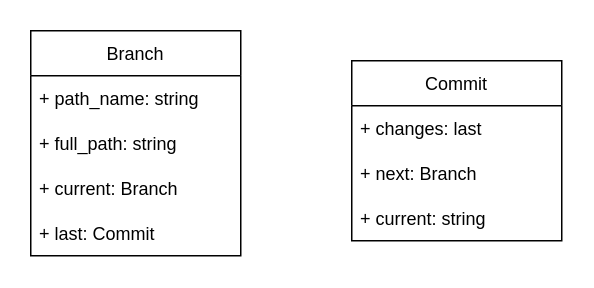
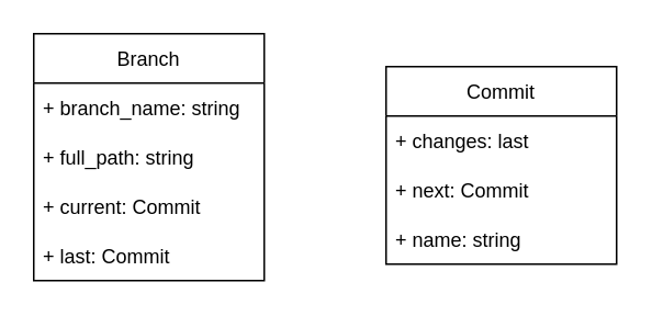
- <mxCell id="3" value="+ path_name: string" style="text;strokeColor=none;fillColor=none;align=left;verticalAlign=middle;spacingLeft=4;spacingRight=4;overflow=hidden;points=[[0,0.5],[1,0.5]];portConstraint=eastwest;rotatable=0;" vertex="1" parent="2"><mxGeometry y="30" width="140" height="30" as="geometry" /></mxCell>
+ <mxCell id="3" value="+ branch_name: string" style="text;strokeColor=none;fillColor=none;align=left;verticalAlign=middle;spacingLeft=4;spacingRight=4;overflow=hidden;points=[[0,0.5],[1,0.5]];portConstraint=eastwest;rotatable=0;" vertex="1" parent="2"><mxGeometry y="30" width="140" height="30" as="geometry" /></mxCell>
- <mxCell id="9" value="+ next: Branch" style="text;strokeColor=none;fillColor=none;align=left;verticalAlign=middle;spacingLeft=4;spacingRight=4;overflow=hidden;points=[[0,0.5],[1,0.5]];portConstraint=eastwest;rotatable=0;" vertex="1" parent="7"><mxGeometry y="60" width="140" height="30" as="geometry" /></mxCell>
+ <mxCell id="9" value="+ next: Commit" style="text;strokeColor=none;fillColor=none;align=left;verticalAlign=middle;spacingLeft=4;spacingRight=4;overflow=hidden;points=[[0,0.5],[1,0.5]];portConstraint=eastwest;rotatable=0;" vertex="1" parent="7"><mxGeometry y="60" width="140" height="30" as="geometry" /></mxCell>
- <mxCell id="5" value="+ current: Branch" style="text;strokeColor=none;fillColor=none;align=left;verticalAlign=middle;spacingLeft=4;spacingRight=4;overflow=hidden;points=[[0,0.5],[1,0.5]];portConstraint=eastwest;rotatable=0;" vertex="1" parent="2"><mxGeometry y="90" width="140" height="30" as="geometry" /></mxCell>
+ <mxCell id="5" value="+ current: Commit" style="text;strokeColor=none;fillColor=none;align=left;verticalAlign=middle;spacingLeft=4;spacingRight=4;overflow=hidden;points=[[0,0.5],[1,0.5]];portConstraint=eastwest;rotatable=0;" vertex="1" parent="2"><mxGeometry y="90" width="140" height="30" as="geometry" /></mxCell>
- <mxCell id="10" value="+ current: string" style="text;strokeColor=none;fillColor=none;align=left;verticalAlign=middle;spacingLeft=4;spacingRight=4;overflow=hidden;points=[[0,0.5],[1,0.5]];portConstraint=eastwest;rotatable=0;" vertex="1" parent="7"><mxGeometry y="90" width="140" height="30" as="geometry" /></mxCell>
+ <mxCell id="10" value="+ name: string" style="text;strokeColor=none;fillColor=none;align=left;verticalAlign=middle;spacingLeft=4;spacingRight=4;overflow=hidden;points=[[0,0.5],[1,0.5]];portConstraint=eastwest;rotatable=0;" vertex="1" parent="7"><mxGeometry y="90" width="140" height="30" as="geometry" /></mxCell>
